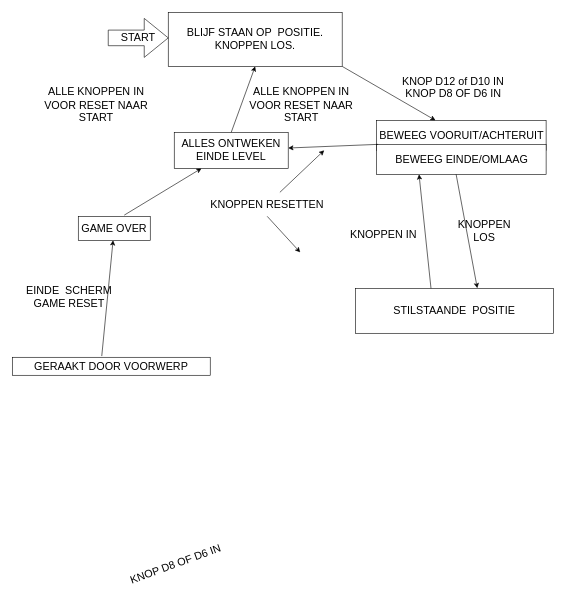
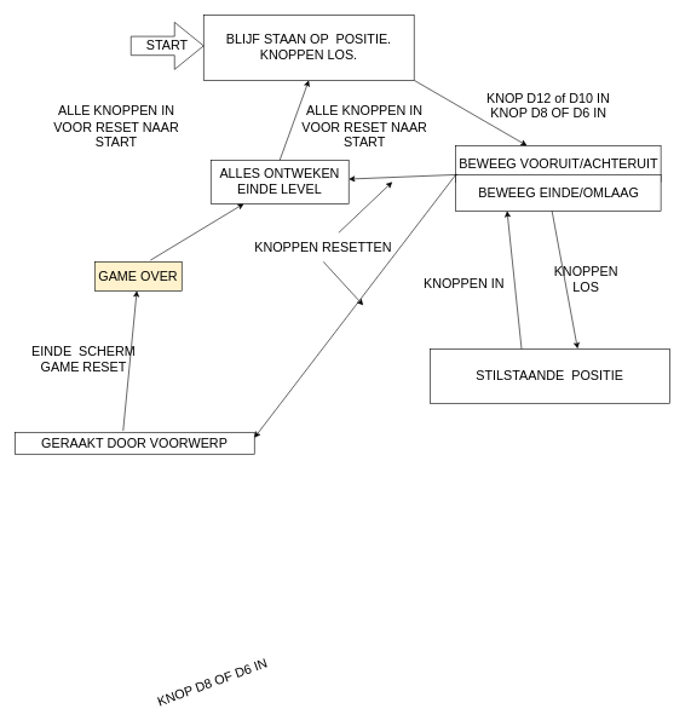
- <mxCell id="14" value="GAME OVER" style="rounded=0;whiteSpace=wrap;html=1;fontSize=18;" vertex="1" parent="1"><mxGeometry x="130" y="360" width="120" height="40" as="geometry" /></mxCell>
+ <mxCell id="14" value="GAME OVER" style="rounded=0;whiteSpace=wrap;html=1;fontSize=18;fillColor=#fff2cc;" vertex="1" parent="1"><mxGeometry x="130" y="360" width="120" height="40" as="geometry" /></mxCell>
+ <mxCell id="18" value="" style="endArrow=classic;html=1;rounded=0;fontSize=18;exitX=0;exitY=0;exitDx=0;exitDy=0;entryX=1;entryY=0.25;entryDx=0;entryDy=0;" edge="1" parent="1" source="9" target="12"><mxGeometry width="50" height="50" relative="1" as="geometry"><mxPoint x="420" y="420" as="sourcePoint" /><mxPoint x="470" y="370" as="targetPoint" /></mxGeometry></mxCell>
